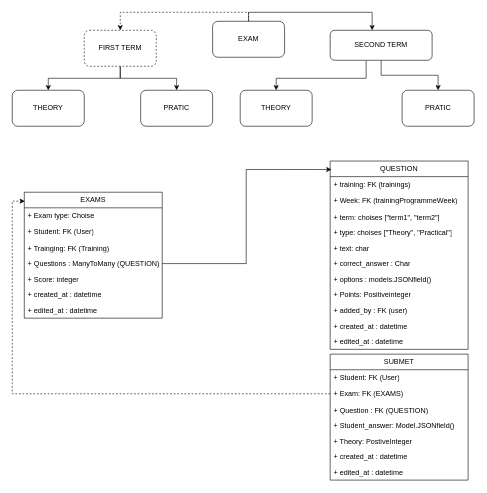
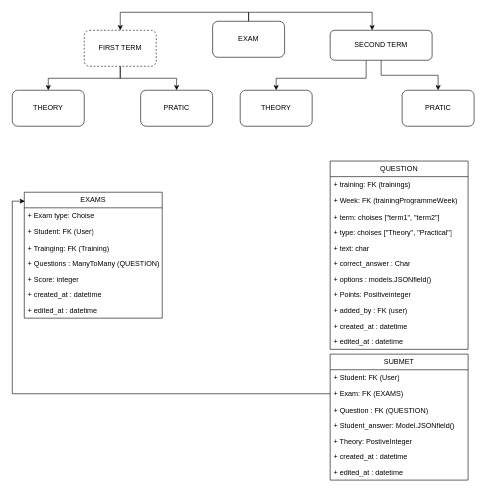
- <mxCell id="2" value="" style="edgeStyle=orthogonalEdgeStyle;rounded=0;orthogonalLoop=1;jettySize=auto;html=1;dashed=1;" parent="1" source="4" target="7" edge="1"><mxGeometry relative="1" as="geometry"><Array as="points"><mxPoint x="414" y="20" /><mxPoint x="200" y="20" /></Array></mxGeometry></mxCell>
+ <mxCell id="2" value="" style="edgeStyle=orthogonalEdgeStyle;rounded=0;orthogonalLoop=1;jettySize=auto;html=1;" parent="1" source="4" target="7" edge="1"><mxGeometry relative="1" as="geometry"><Array as="points"><mxPoint x="414" y="20" /><mxPoint x="200" y="20" /></Array></mxGeometry></mxCell>
- <mxCell id="35" style="edgeStyle=orthogonalEdgeStyle;rounded=0;orthogonalLoop=1;jettySize=auto;html=1;entryX=0.009;entryY=0.045;entryDx=0;entryDy=0;entryPerimeter=0;" edge="1" parent="1" source="31" target="15"><mxGeometry relative="1" as="geometry" /></mxCell>
- <mxCell id="44" style="edgeStyle=orthogonalEdgeStyle;rounded=0;orthogonalLoop=1;jettySize=auto;html=1;exitX=0;exitY=0.5;exitDx=0;exitDy=0;entryX=0.004;entryY=0.071;entryDx=0;entryDy=0;entryPerimeter=0;dashed=1;" edge="1" parent="1" source="38" target="27"><mxGeometry relative="1" as="geometry" /></mxCell>
+ <mxCell id="44" style="edgeStyle=orthogonalEdgeStyle;rounded=0;orthogonalLoop=1;jettySize=auto;html=1;exitX=0;exitY=0.5;exitDx=0;exitDy=0;entryX=0.004;entryY=0.071;entryDx=0;entryDy=0;entryPerimeter=0;" edge="1" parent="1" source="38" target="27"><mxGeometry relative="1" as="geometry" /></mxCell>
